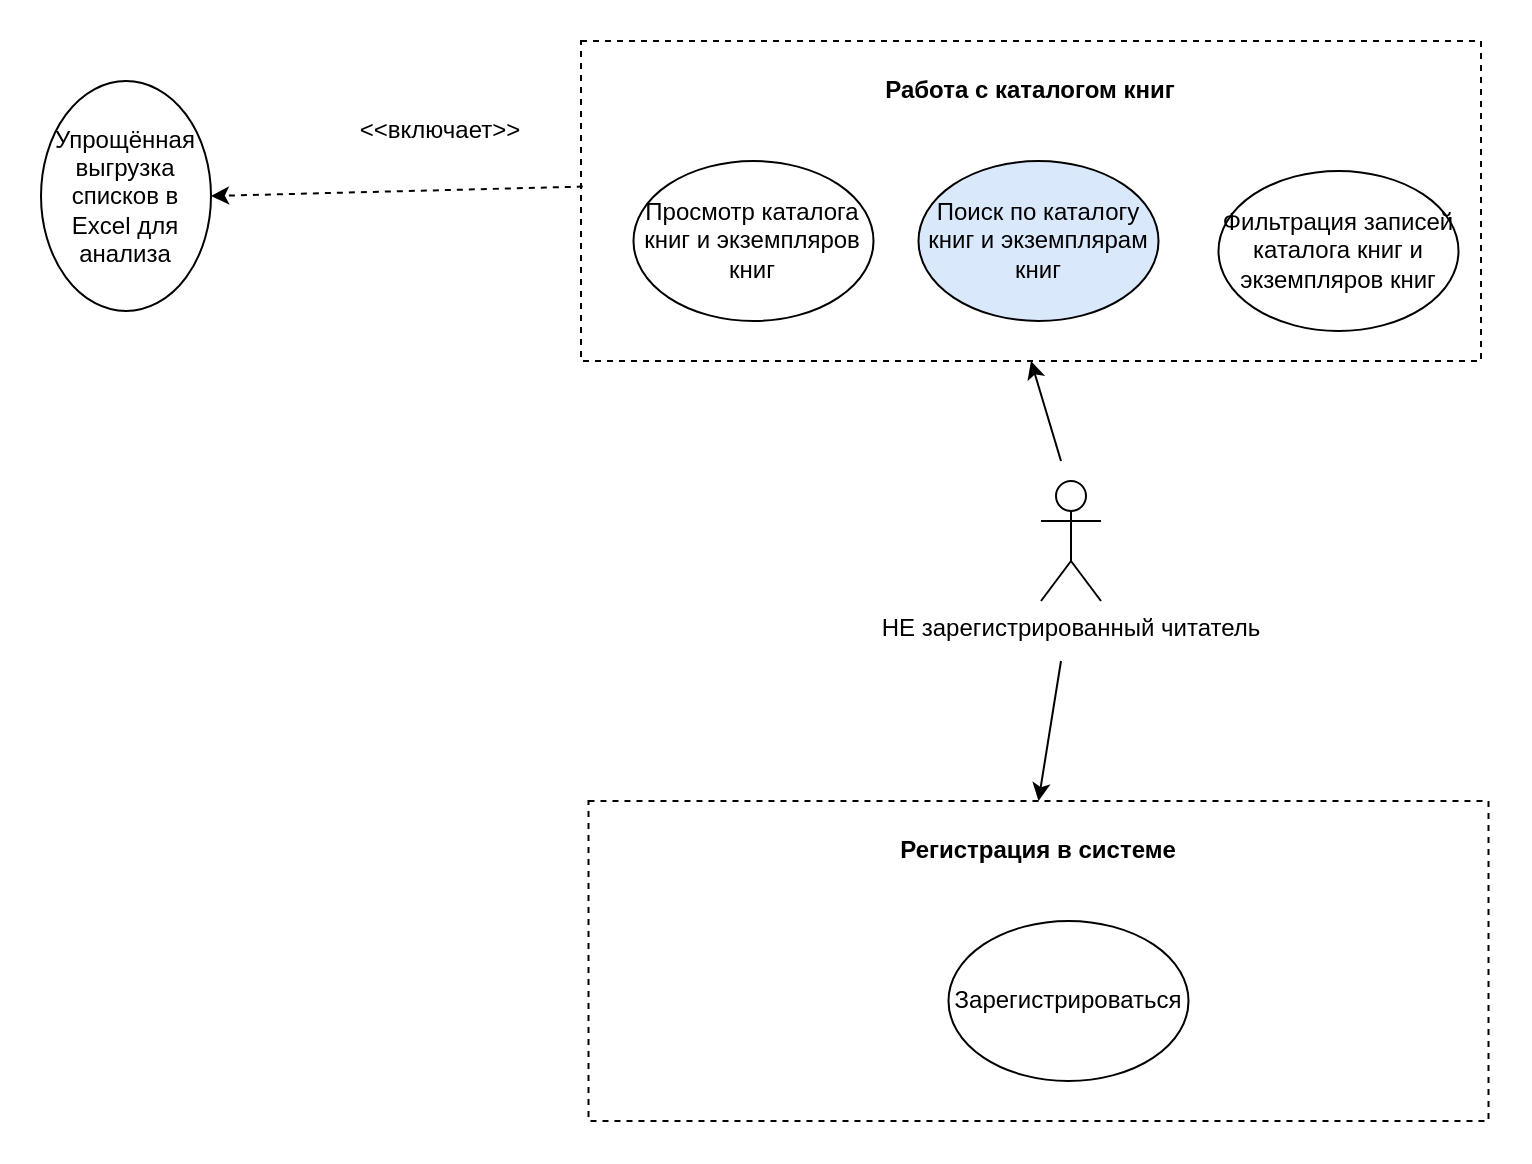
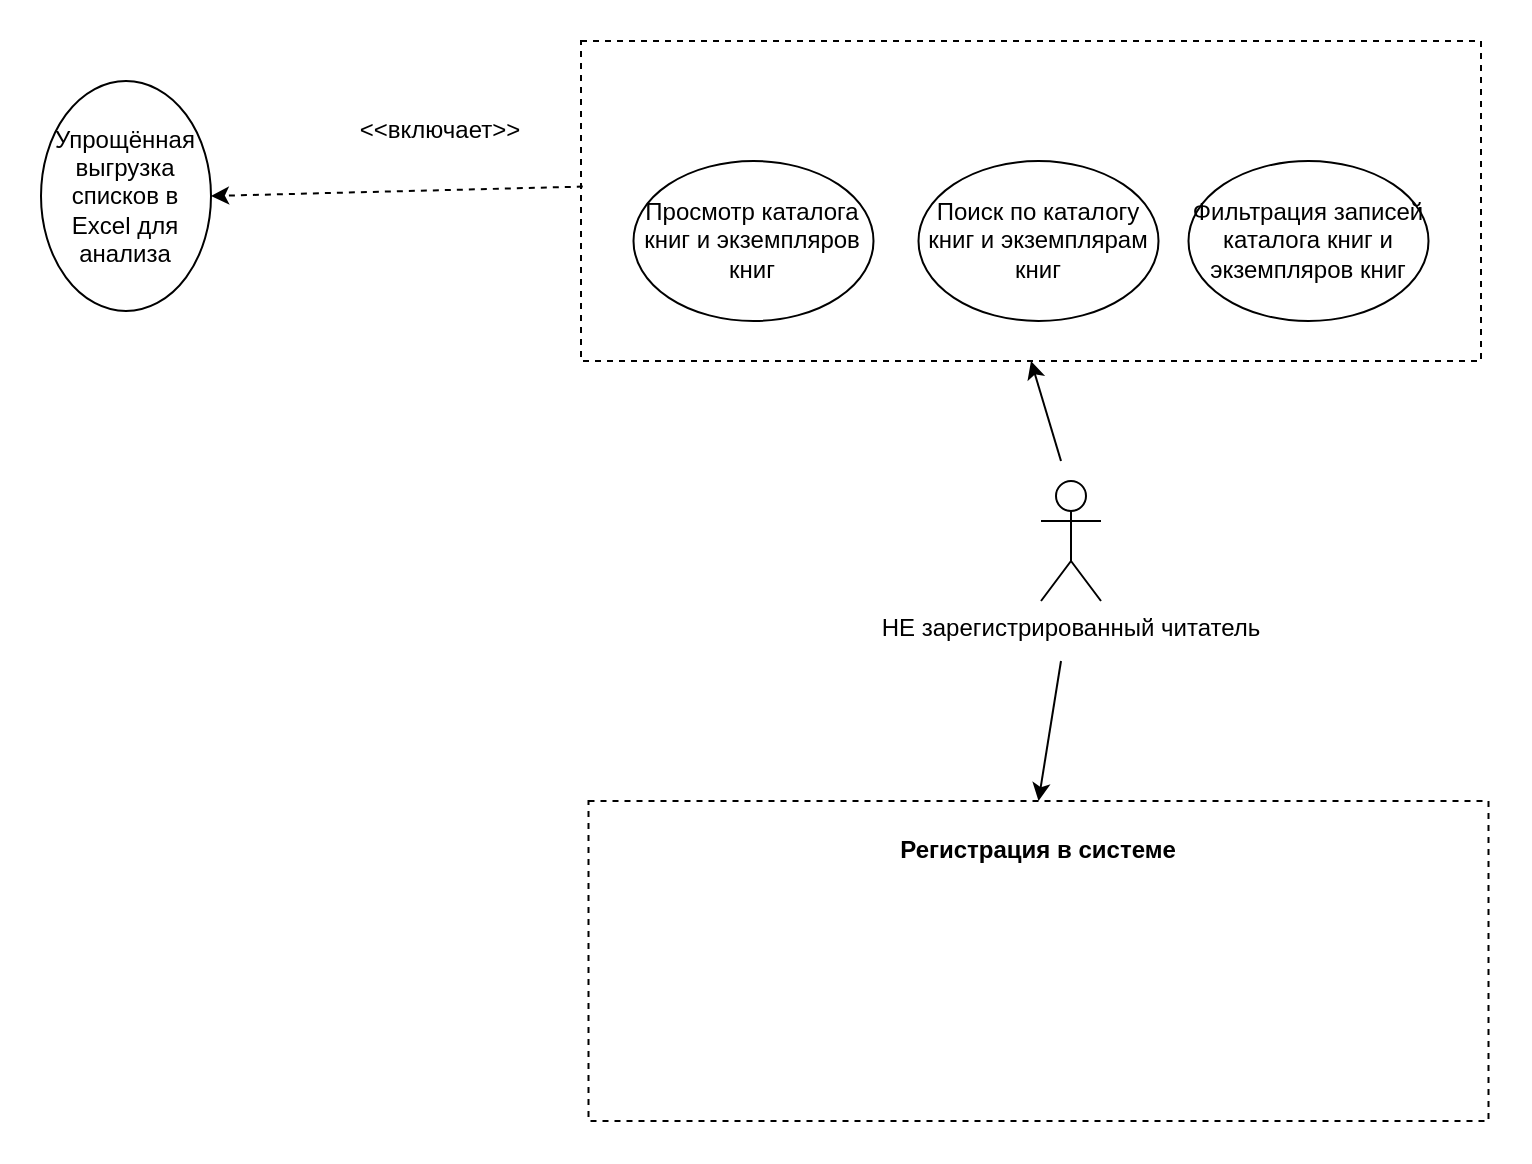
- <mxCell id="6" value="Работа с каталогом книг" style="text;html=1;align=center;verticalAlign=middle;whiteSpace=wrap;rounded=0;fontStyle=1" vertex="1" parent="1"><mxGeometry x="396.25" y="30" width="237.5" height="30" as="geometry" /></mxCell>
- <mxCell id="5" value="Поиск по каталогу книг и экземплярам книг" style="ellipse;whiteSpace=wrap;html=1;fillColor=#dae8fc;" vertex="1" parent="1"><mxGeometry x="458.75" y="80" width="120" height="80" as="geometry" /></mxCell>
+ <mxCell id="5" value="Поиск по каталогу книг и экземплярам книг" style="ellipse;whiteSpace=wrap;html=1;" vertex="1" parent="1"><mxGeometry x="458.75" y="80" width="120" height="80" as="geometry" /></mxCell>
- <mxCell id="7" value="Фильтрация записей каталога книг и экземпляров книг" style="ellipse;whiteSpace=wrap;html=1;" vertex="1" parent="1"><mxGeometry x="608.75" y="85" width="120" height="80" as="geometry" /></mxCell>
+ <mxCell id="7" value="Фильтрация записей каталога книг и экземпляров книг" style="ellipse;whiteSpace=wrap;html=1;" vertex="1" parent="1"><mxGeometry x="593.75" y="80" width="120" height="80" as="geometry" /></mxCell>
- <mxCell id="12" value="Зарегистрироваться" style="ellipse;whiteSpace=wrap;html=1;" vertex="1" parent="1"><mxGeometry x="473.75" y="460" width="120" height="80" as="geometry" /></mxCell>
